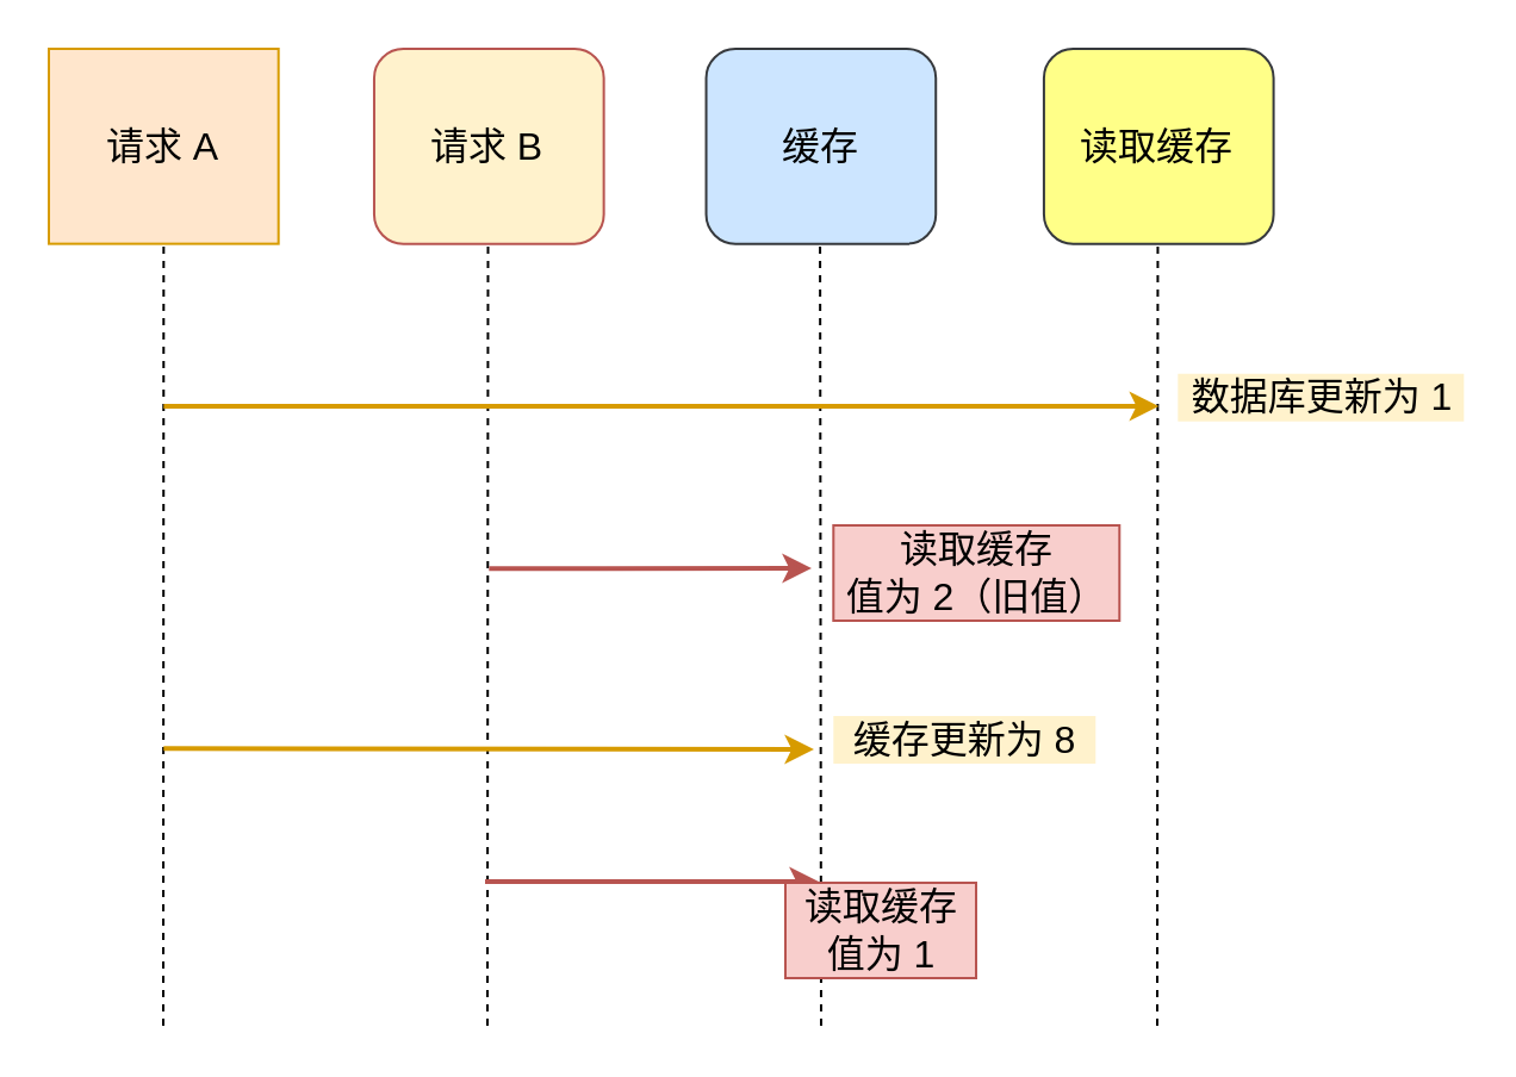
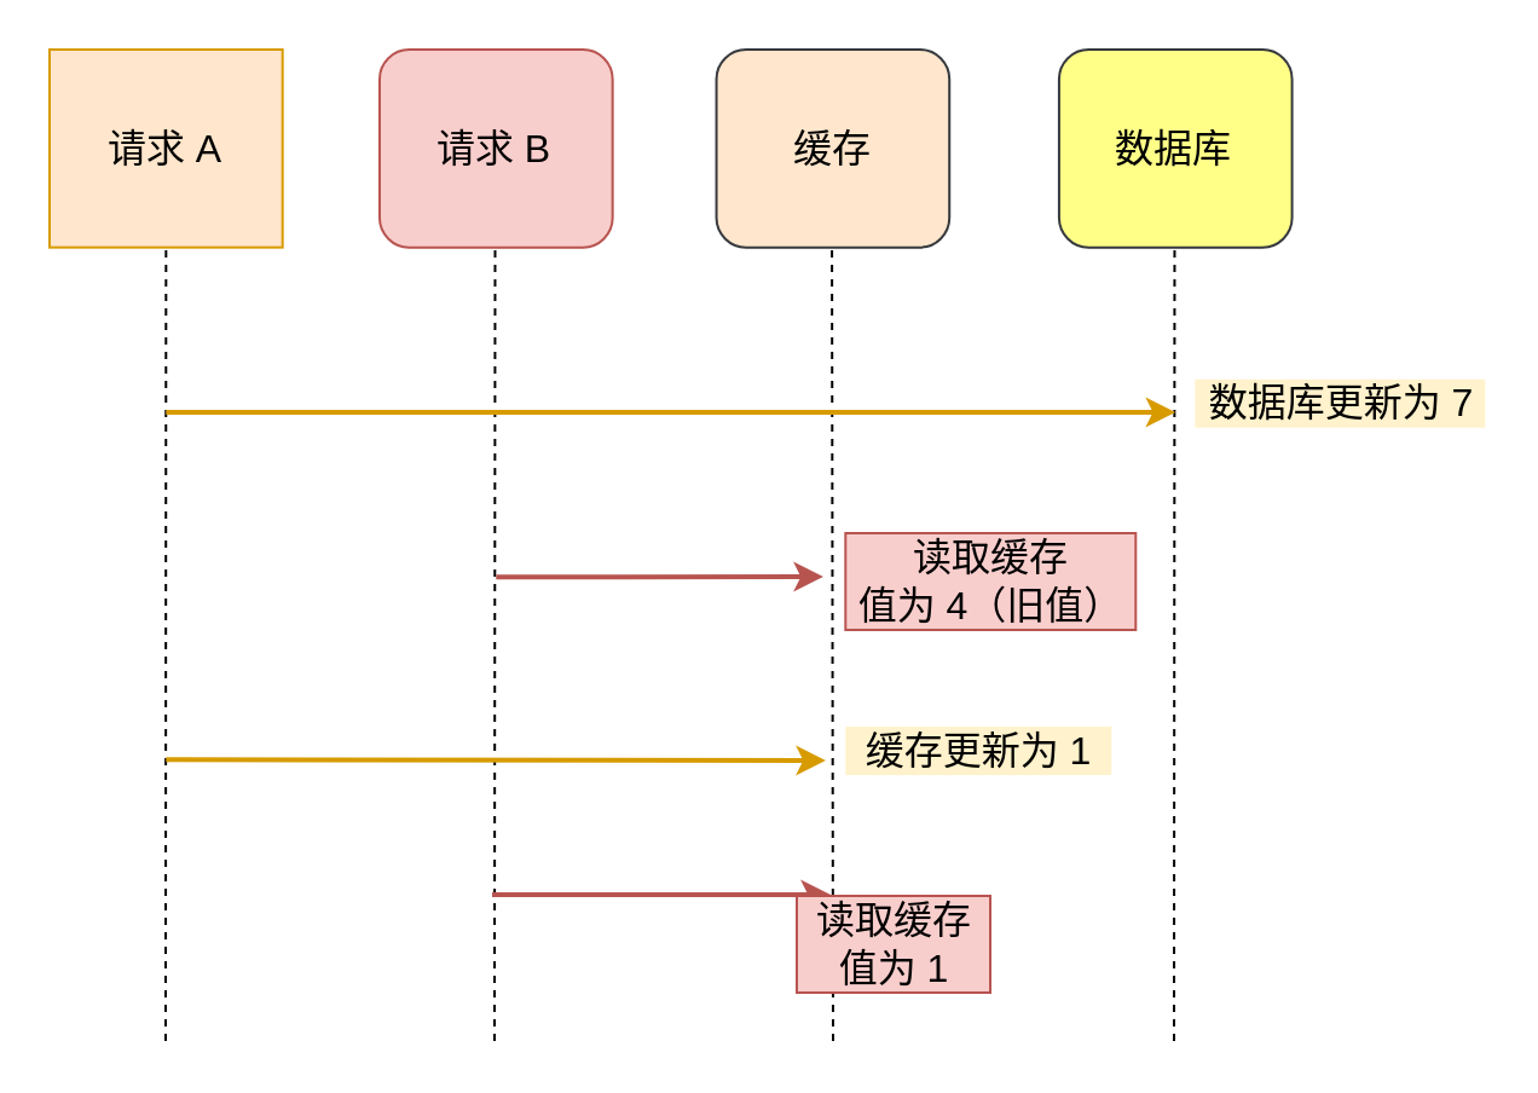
- <mxCell id="3" value="请求 B" style="rounded=1;whiteSpace=wrap;html=1;fontSize=16;fillColor=#fff2cc;strokeColor=#b85450;" vertex="1" parent="1"><mxGeometry x="156.479" y="20" width="96.338" height="81.818" as="geometry" /></mxCell>
+ <mxCell id="3" value="请求 B" style="rounded=1;whiteSpace=wrap;html=1;fontSize=16;fillColor=#f8cecc;strokeColor=#b85450;" vertex="1" parent="1"><mxGeometry x="156.479" y="20" width="96.338" height="81.818" as="geometry" /></mxCell>
- <mxCell id="4" value="缓存" style="rounded=1;whiteSpace=wrap;html=1;fontSize=16;fillColor=#cce5ff;strokeColor=#36393d;" vertex="1" parent="1"><mxGeometry x="295.768" y="20" width="96.338" height="81.818" as="geometry" /></mxCell>
+ <mxCell id="4" value="缓存" style="rounded=1;whiteSpace=wrap;html=1;fontSize=16;fillColor=#ffe6cc;strokeColor=#36393d;" vertex="1" parent="1"><mxGeometry x="295.768" y="20" width="96.338" height="81.818" as="geometry" /></mxCell>
- <mxCell id="5" value="读取缓存" style="rounded=1;whiteSpace=wrap;html=1;fontSize=16;fillColor=#ffff88;strokeColor=#36393d;" vertex="1" parent="1"><mxGeometry x="437.465" y="20" width="96.338" height="81.818" as="geometry" /></mxCell>
+ <mxCell id="5" value="数据库" style="rounded=1;whiteSpace=wrap;html=1;fontSize=16;fillColor=#ffff88;strokeColor=#36393d;" vertex="1" parent="1"><mxGeometry x="437.465" y="20" width="96.338" height="81.818" as="geometry" /></mxCell>
- <mxCell id="11" value="数据库更新为 1" style="text;html=1;align=center;verticalAlign=middle;resizable=0;points=[];autosize=1;fillColor=#fff2cc;fontSize=16;" vertex="1" parent="1"><mxGeometry x="493.662" y="156.364" width="120" height="20" as="geometry" /></mxCell>
+ <mxCell id="11" value="数据库更新为 7" style="text;html=1;align=center;verticalAlign=middle;resizable=0;points=[];autosize=1;fillColor=#fff2cc;fontSize=16;" vertex="1" parent="1"><mxGeometry x="493.662" y="156.364" width="120" height="20" as="geometry" /></mxCell>
- <mxCell id="17" value="读取缓存&lt;br&gt;值为 2（旧值）" style="text;html=1;align=center;verticalAlign=middle;resizable=0;points=[];autosize=1;strokeColor=#b85450;fillColor=#f8cecc;fontSize=16;" vertex="1" parent="1"><mxGeometry x="349.15" y="220" width="120" height="40" as="geometry" /></mxCell>
+ <mxCell id="17" value="读取缓存&lt;br&gt;值为 4（旧值）" style="text;html=1;align=center;verticalAlign=middle;resizable=0;points=[];autosize=1;strokeColor=#b85450;fillColor=#f8cecc;fontSize=16;" vertex="1" parent="1"><mxGeometry x="349.15" y="220" width="120" height="40" as="geometry" /></mxCell>
- <mxCell id="14" value="缓存更新为 8" style="text;html=1;align=center;verticalAlign=middle;resizable=0;points=[];autosize=1;fillColor=#fff2cc;fontSize=16;strokeWidth=2;" vertex="1" parent="1"><mxGeometry x="349.155" y="299.999" width="110" height="20" as="geometry" /></mxCell>
+ <mxCell id="14" value="缓存更新为 1" style="text;html=1;align=center;verticalAlign=middle;resizable=0;points=[];autosize=1;fillColor=#fff2cc;fontSize=16;strokeWidth=2;" vertex="1" parent="1"><mxGeometry x="349.155" y="299.999" width="110" height="20" as="geometry" /></mxCell>
